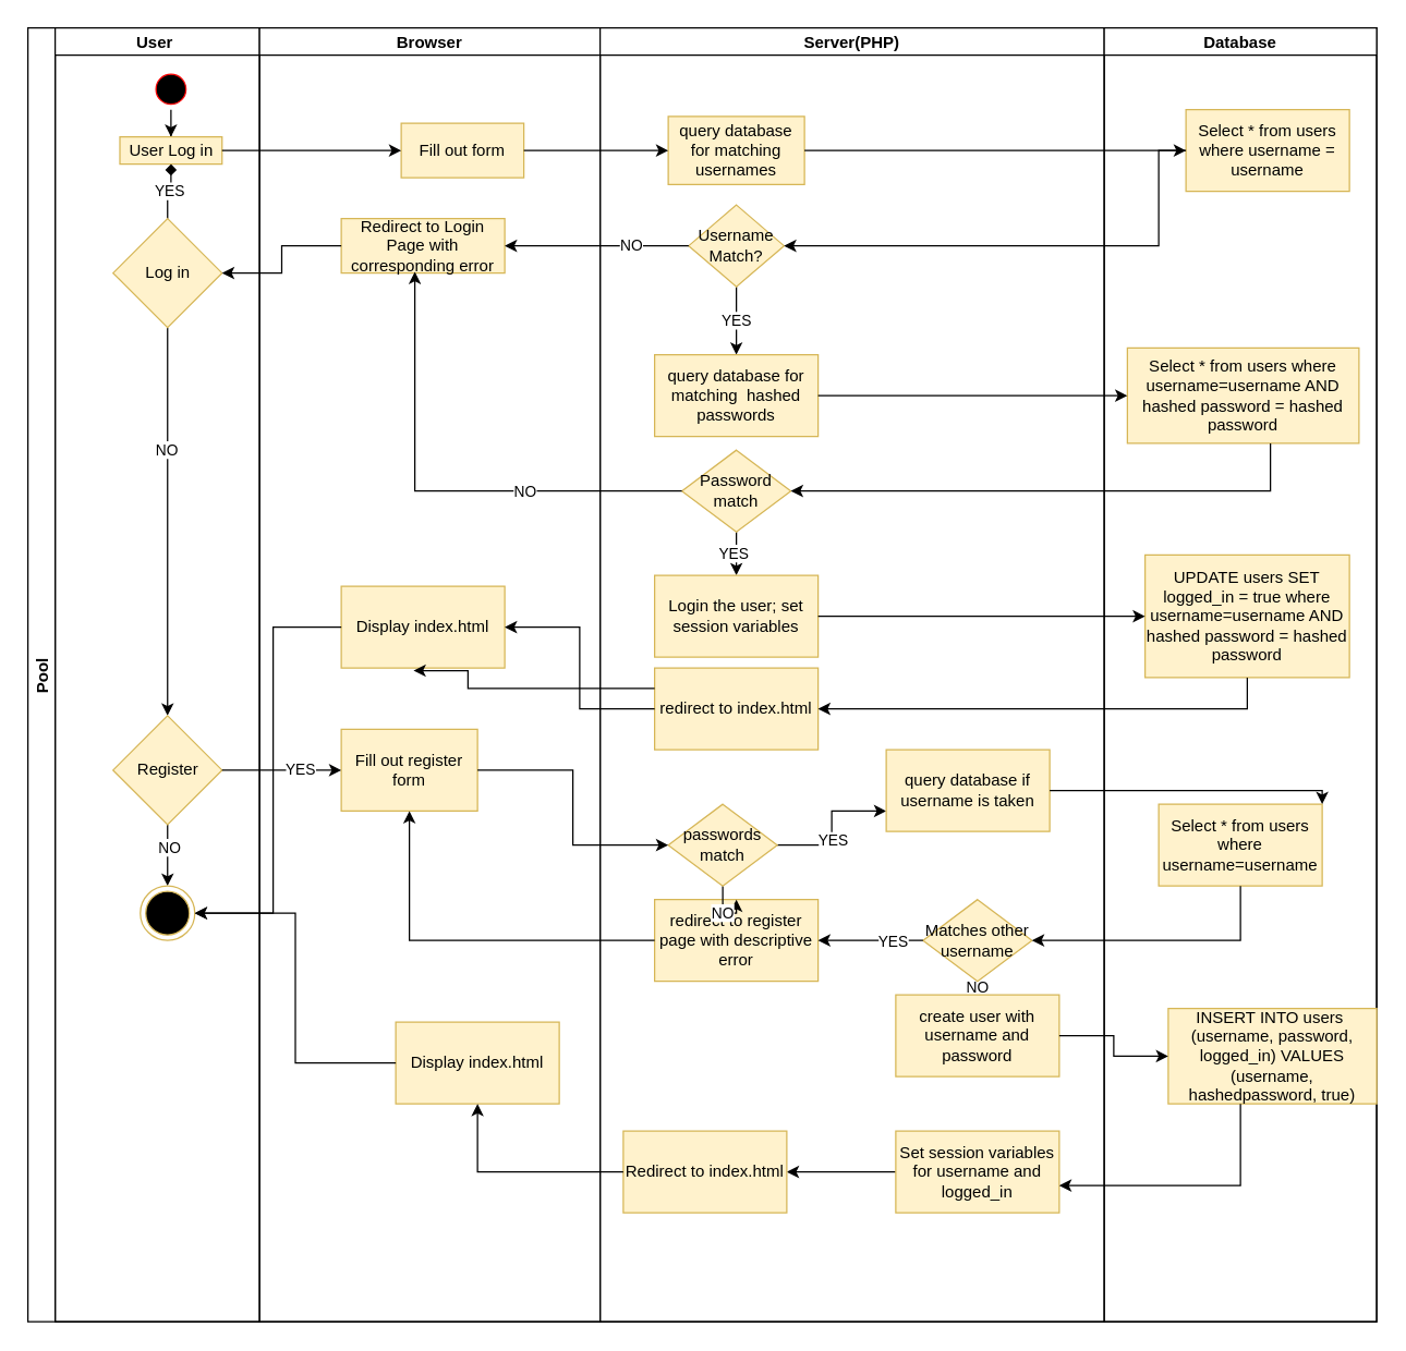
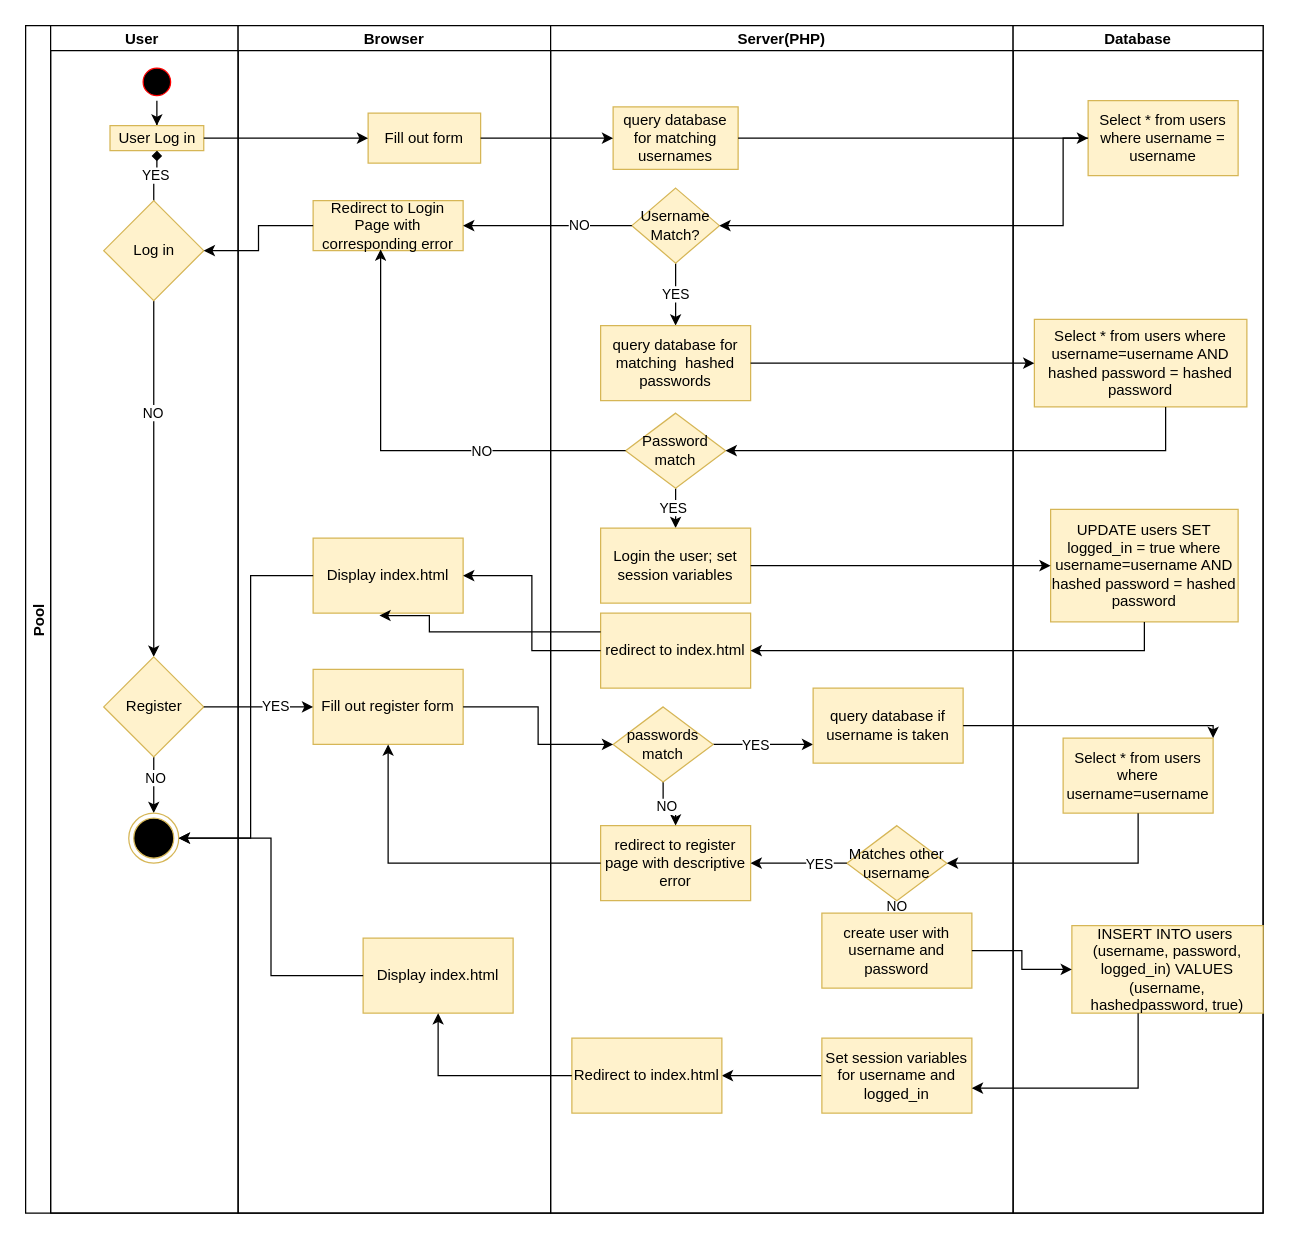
- <mxCell id="18" value="Fill out register form" style="whiteSpace=wrap;html=1;strokeColor=#d6b656;fillColor=#fff2cc;" vertex="1" parent="15"><mxGeometry x="60" y="515" width="100" height="60" as="geometry" /></mxCell>
+ <mxCell id="18" value="Fill out register form" style="whiteSpace=wrap;html=1;strokeColor=#d6b656;fillColor=#fff2cc;" vertex="1" parent="15"><mxGeometry x="60" y="515" width="120" height="60" as="geometry" /></mxCell>
- <mxCell id="39" value="passwords match" style="rhombus;whiteSpace=wrap;html=1;strokeColor=#d6b656;fillColor=#fff2cc;" vertex="1" parent="21"><mxGeometry x="50" y="570" width="80" height="60" as="geometry" /></mxCell>
+ <mxCell id="39" value="passwords match" style="rhombus;whiteSpace=wrap;html=1;strokeColor=#d6b656;fillColor=#fff2cc;" vertex="1" parent="21"><mxGeometry x="50" y="545" width="80" height="60" as="geometry" /></mxCell>
